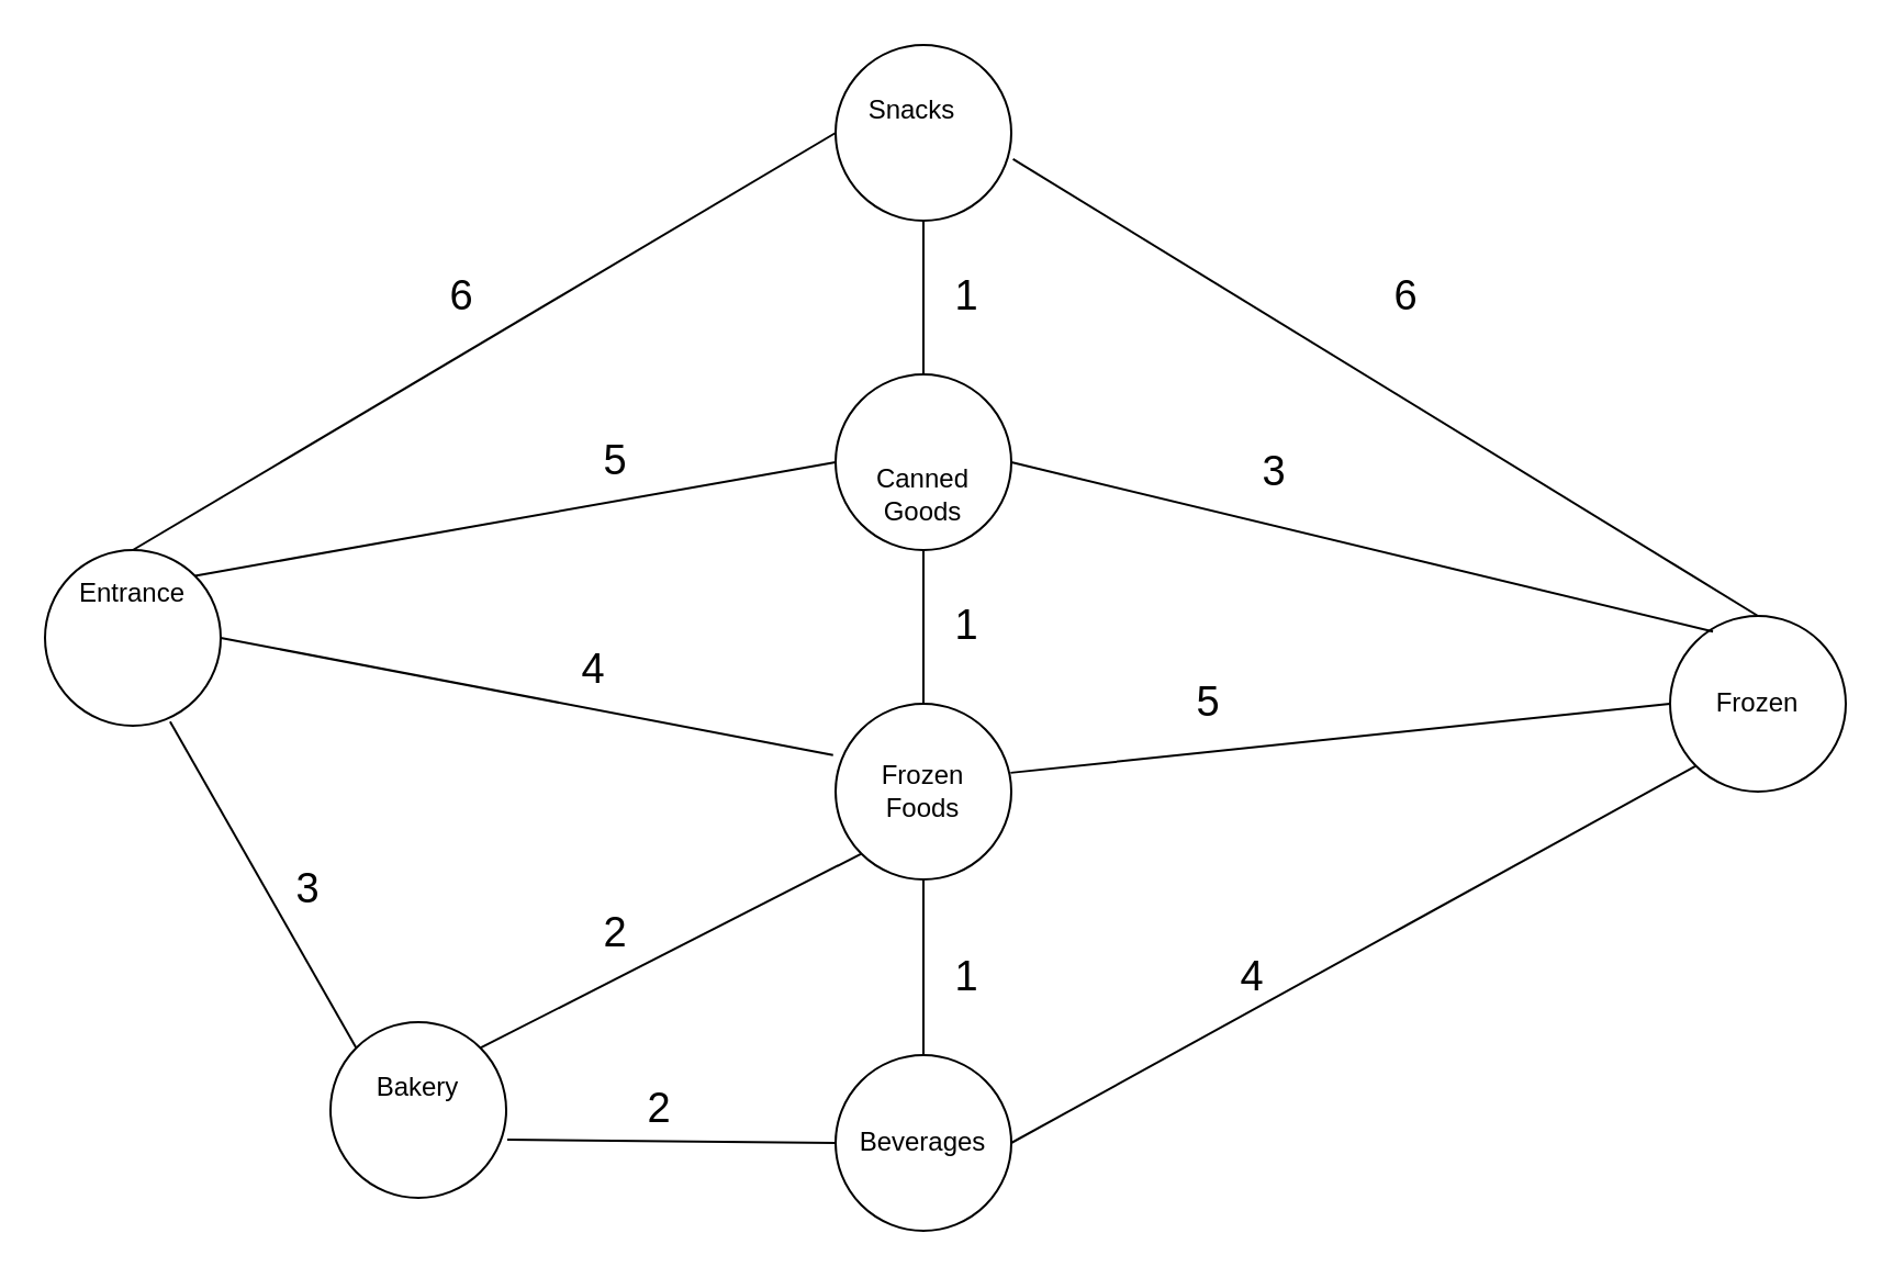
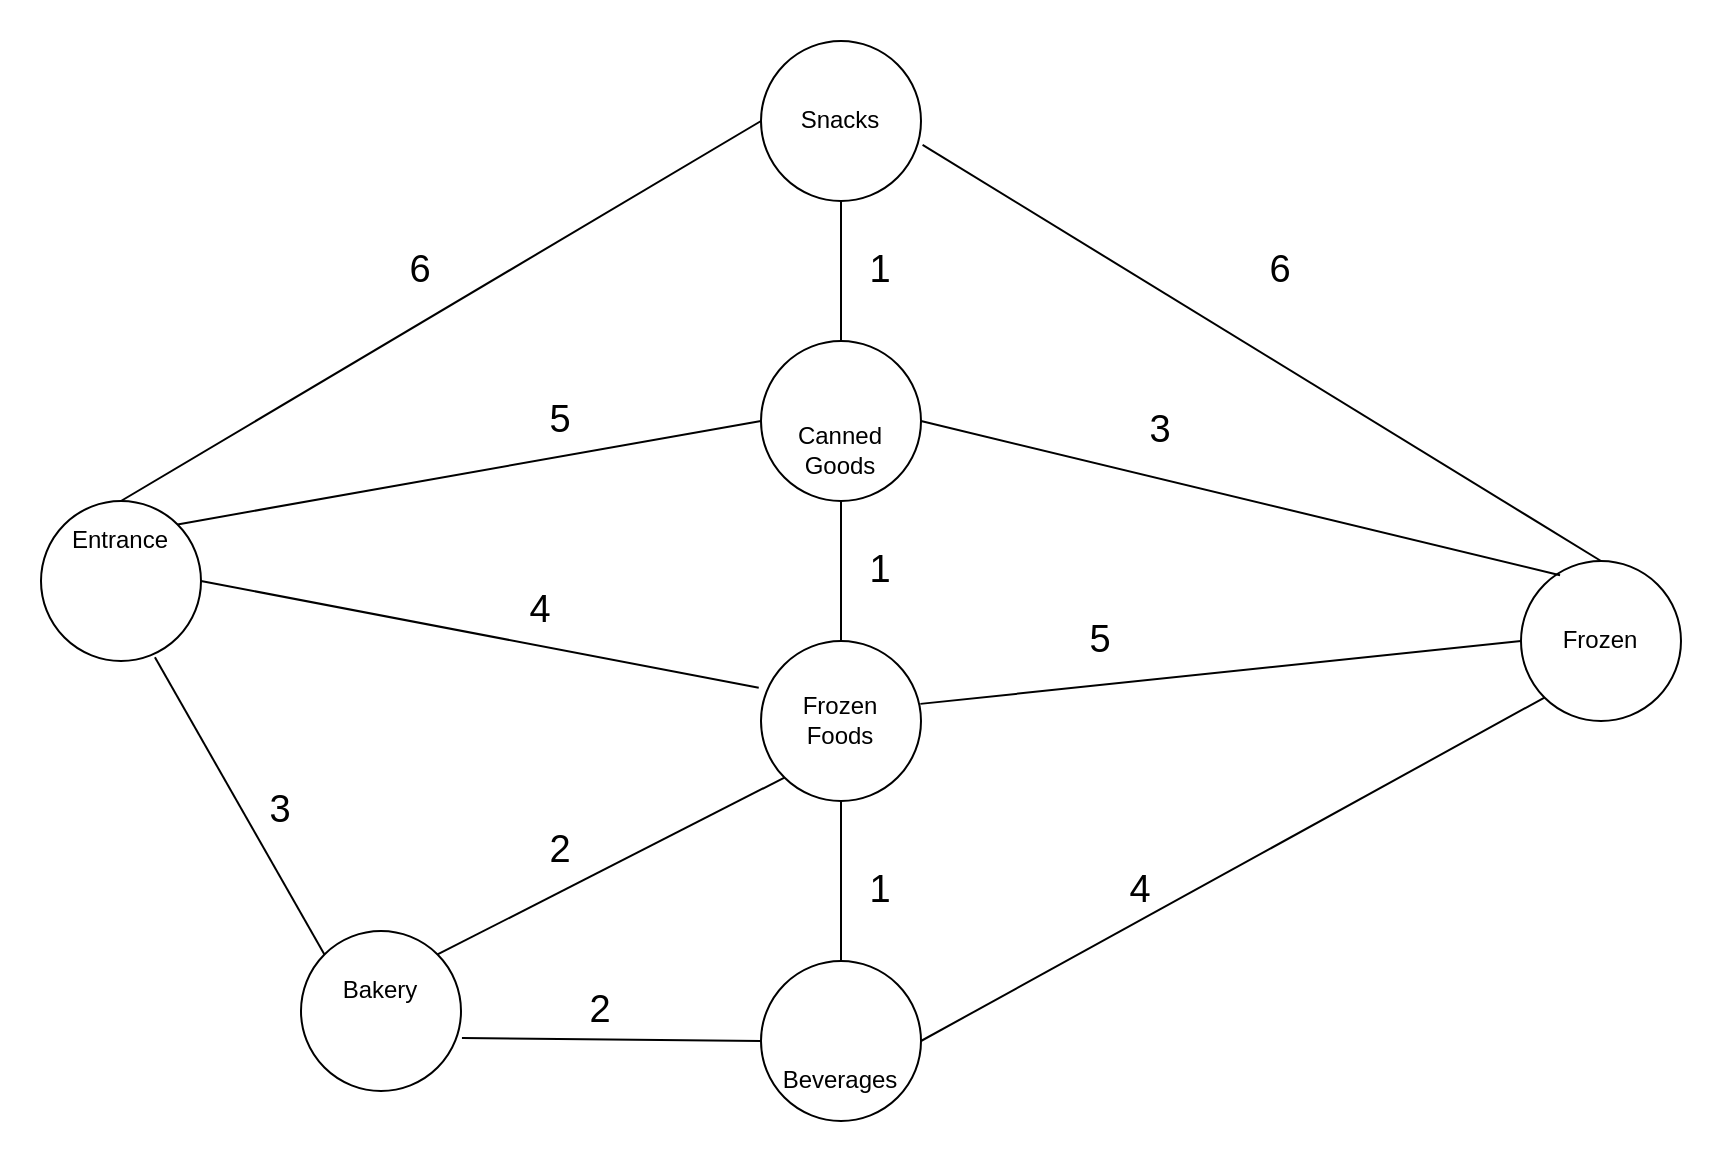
- <mxCell id="7" value="Snacks" style="text;strokeColor=none;align=center;fillColor=none;html=1;verticalAlign=middle;whiteSpace=wrap;rounded=0;" vertex="1" parent="1"><mxGeometry x="385" y="35" width="60" height="30" as="geometry" /></mxCell>
+ <mxCell id="7" value="Snacks" style="text;strokeColor=none;align=center;fillColor=none;html=1;verticalAlign=middle;whiteSpace=wrap;rounded=0;" vertex="1" parent="1"><mxGeometry x="390" y="45" width="60" height="30" as="geometry" /></mxCell>
- <mxCell id="13" value="Beverages" style="text;strokeColor=none;align=center;fillColor=none;html=1;verticalAlign=middle;whiteSpace=wrap;rounded=0;" vertex="1" parent="1"><mxGeometry x="390" y="505" width="60" height="30" as="geometry" /></mxCell>
+ <mxCell id="13" value="Beverages" style="text;strokeColor=none;align=center;fillColor=none;html=1;verticalAlign=middle;whiteSpace=wrap;rounded=0;" vertex="1" parent="1"><mxGeometry x="390" y="525" width="60" height="30" as="geometry" /></mxCell>
